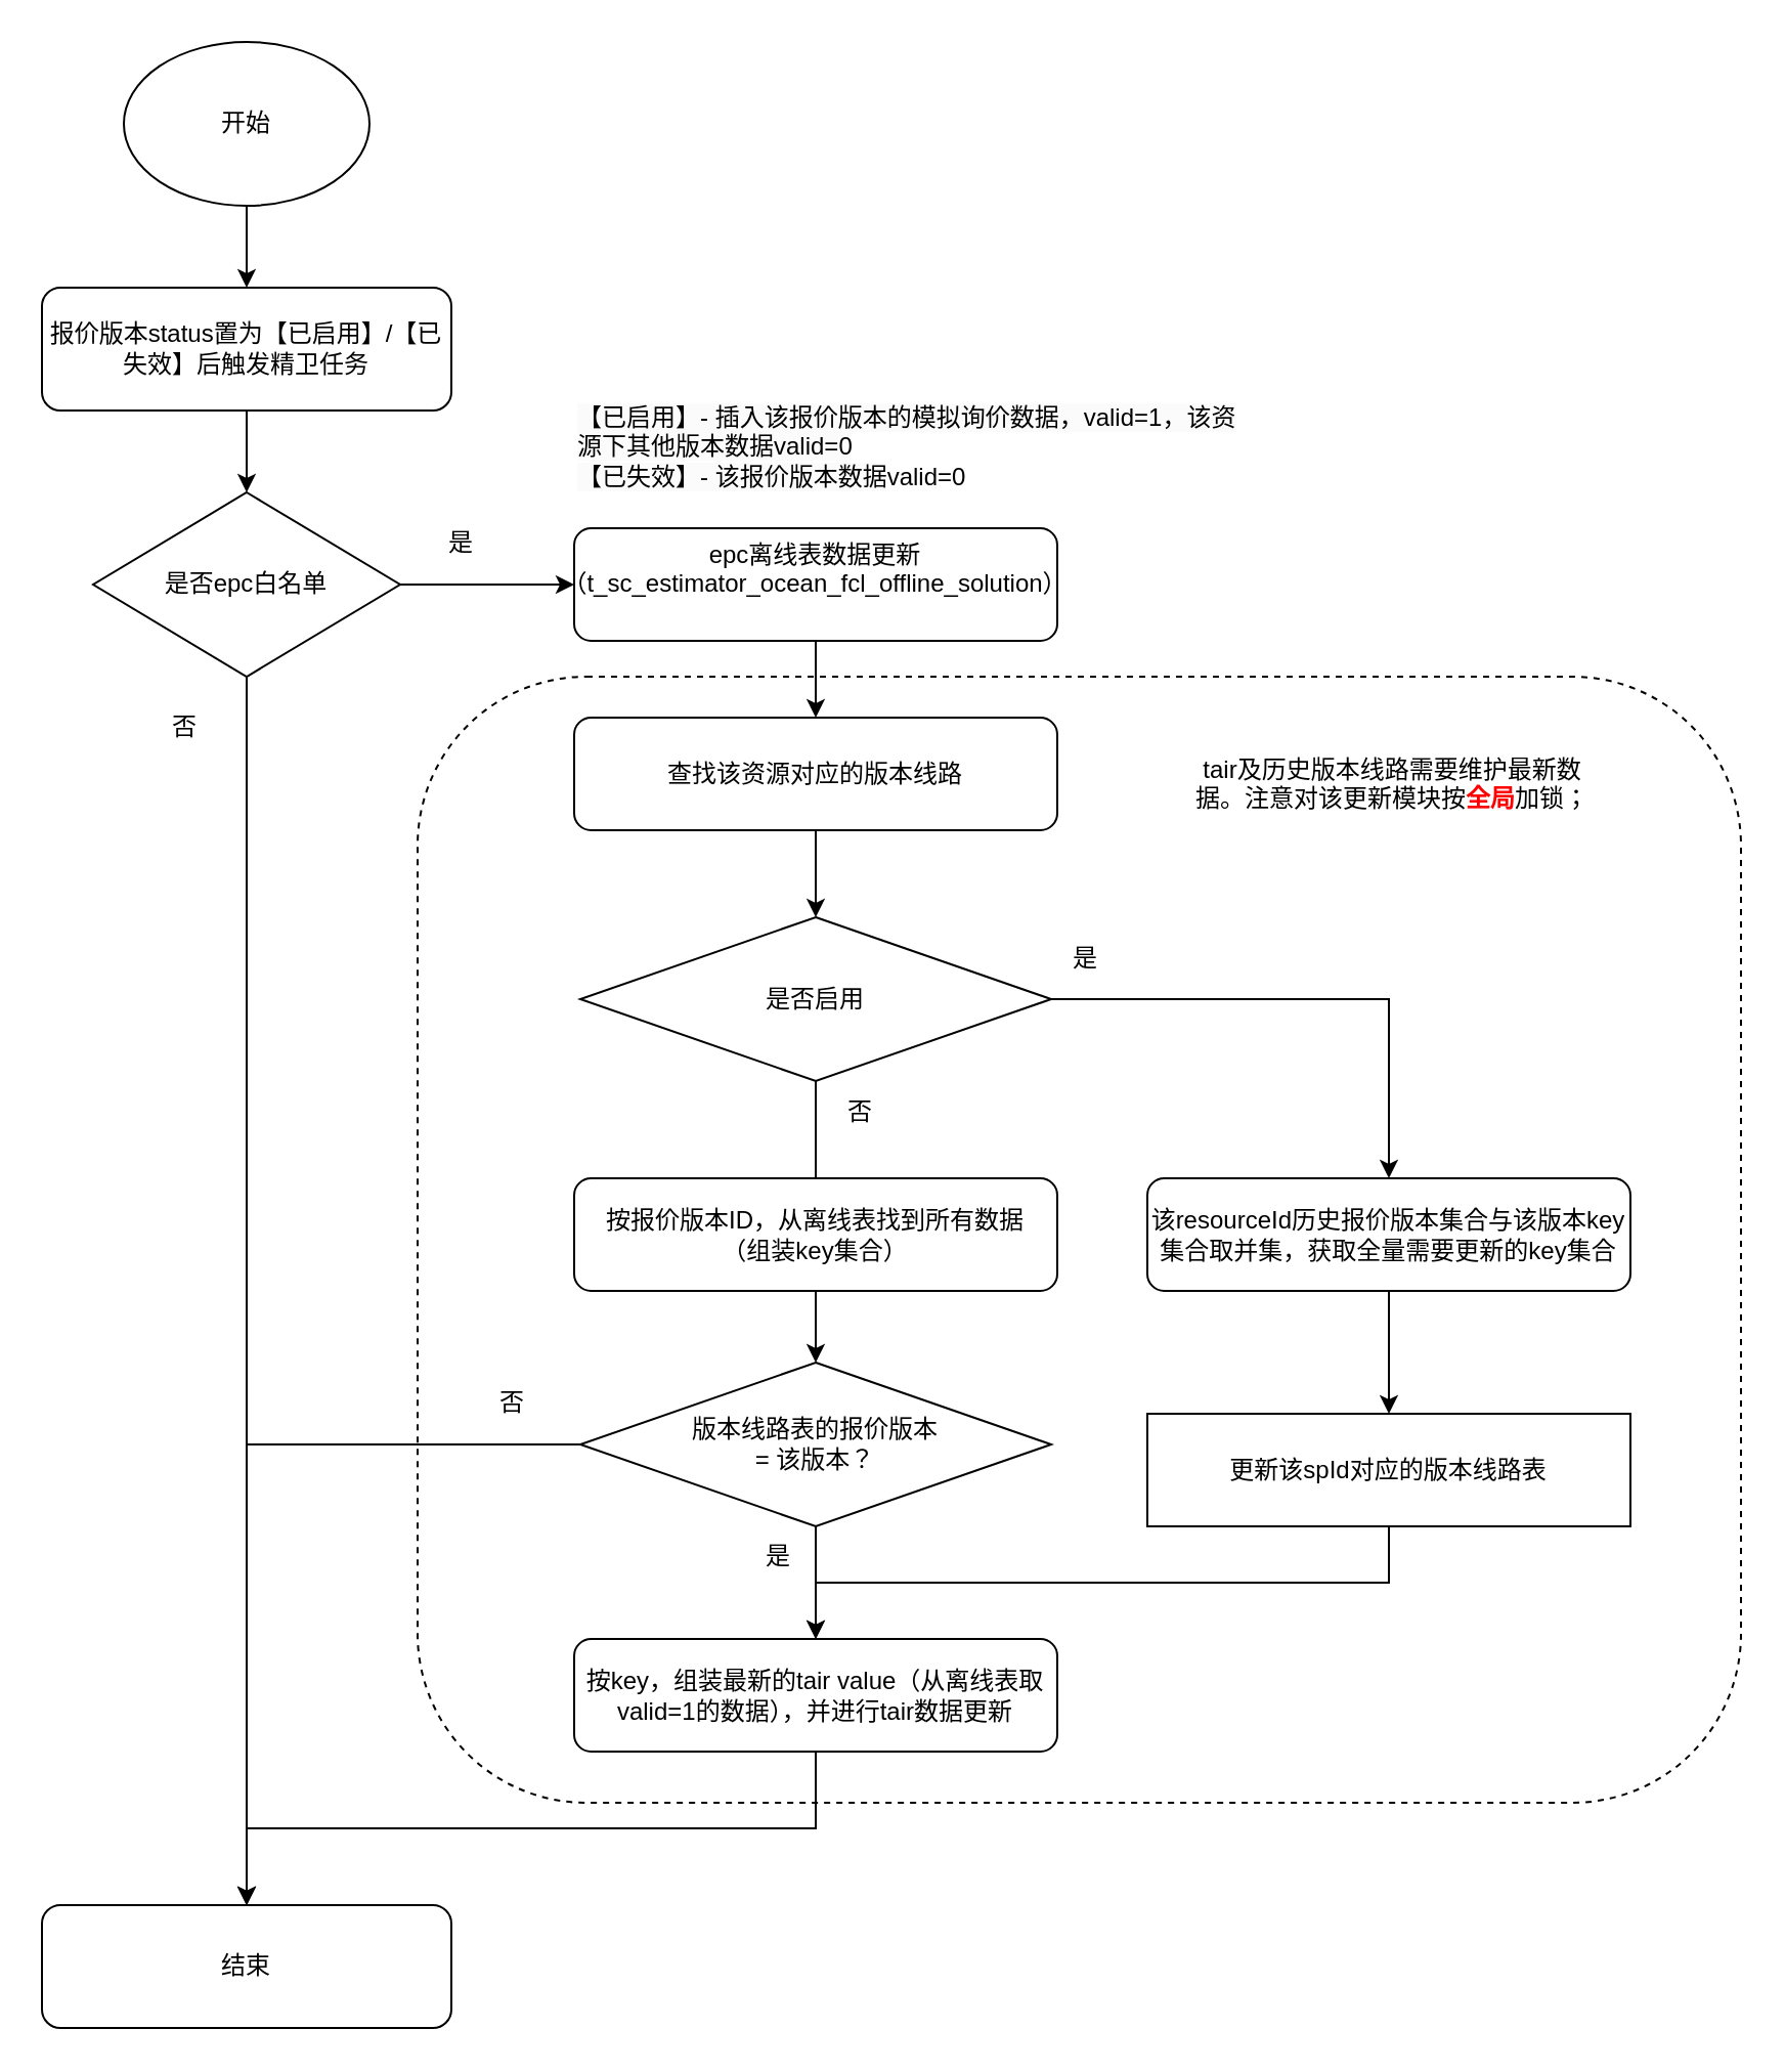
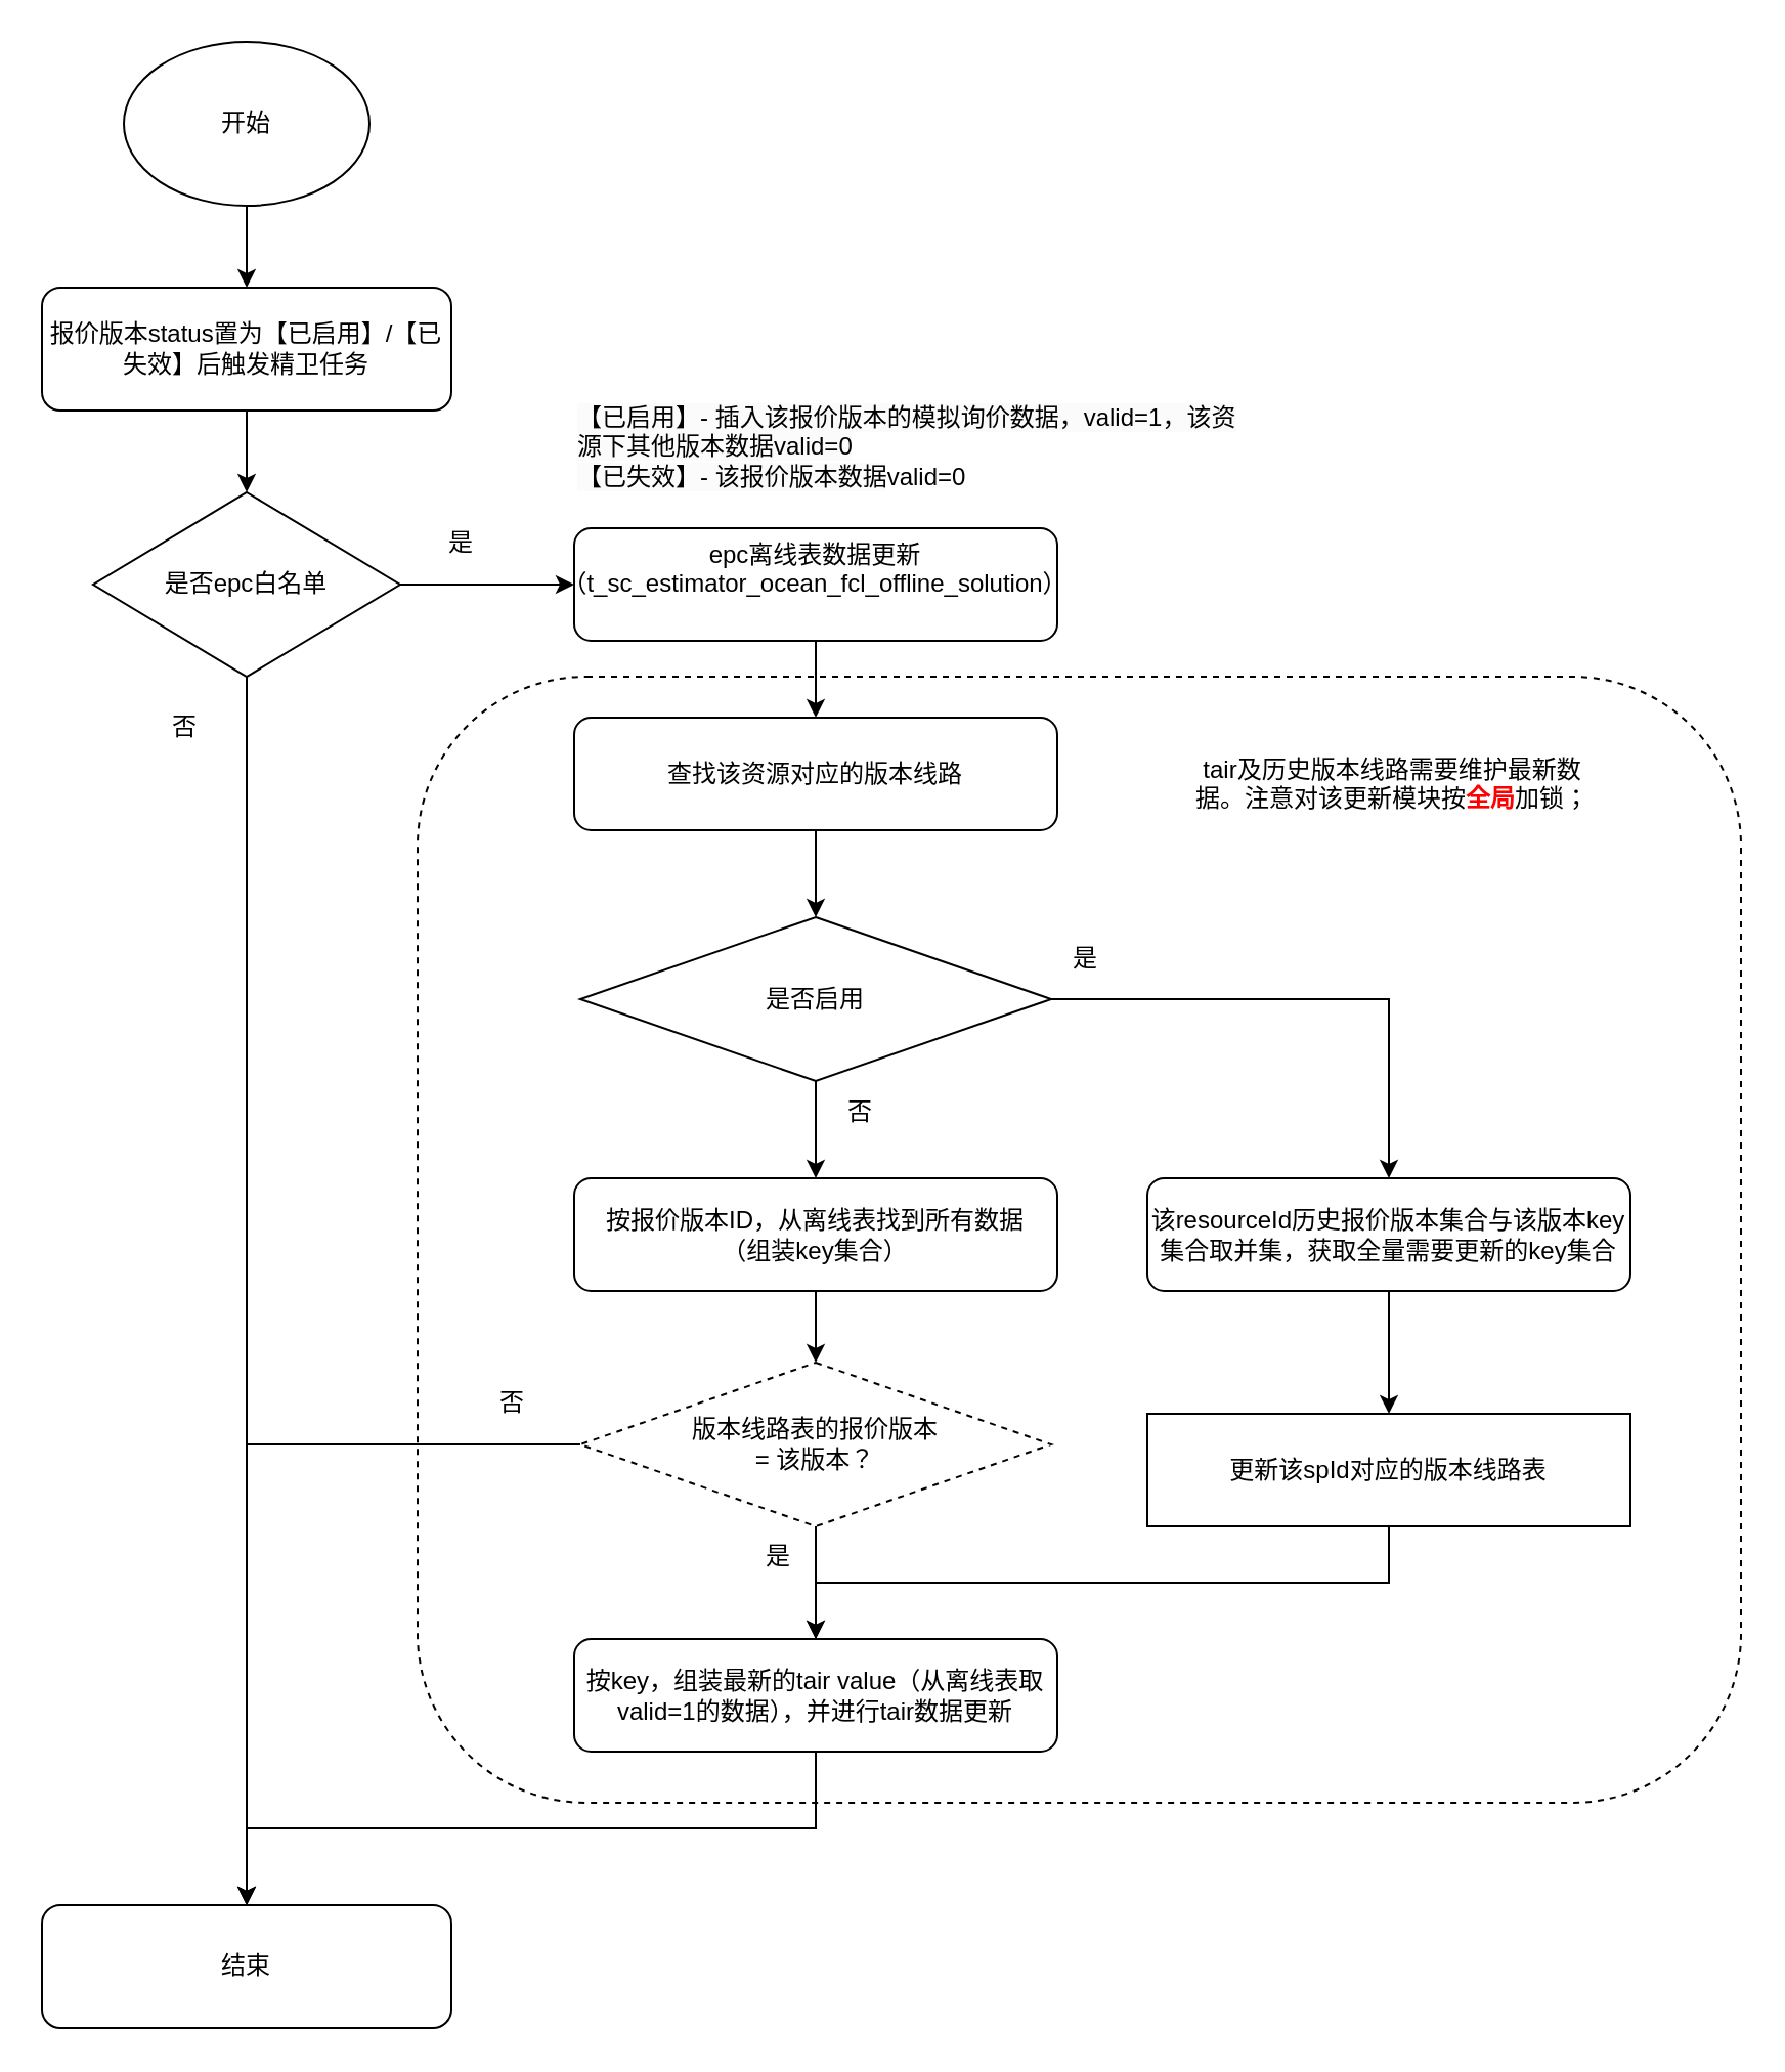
- <mxCell id="20" style="edgeStyle=orthogonalEdgeStyle;rounded=0;orthogonalLoop=1;jettySize=auto;html=1;exitX=0.5;exitY=1;exitDx=0;exitDy=0;entryX=0.5;entryY=0;entryDx=0;entryDy=0;endArrow=none;" edge="1" parent="1" source="22" target="25"><mxGeometry relative="1" as="geometry" /></mxCell>
+ <mxCell id="20" style="edgeStyle=orthogonalEdgeStyle;rounded=0;orthogonalLoop=1;jettySize=auto;html=1;exitX=0.5;exitY=1;exitDx=0;exitDy=0;entryX=0.5;entryY=0;entryDx=0;entryDy=0;" edge="1" parent="1" source="22" target="25"><mxGeometry relative="1" as="geometry" /></mxCell>
- <mxCell id="34" value="版本线路表的报价版本&lt;div&gt;= 该版本？&lt;/div&gt;" style="rhombus;whiteSpace=wrap;html=1;fillColor=none;" vertex="1" parent="1"><mxGeometry x="283" y="665" width="230" height="80" as="geometry" /></mxCell>
+ <mxCell id="34" value="版本线路表的报价版本&lt;div&gt;= 该版本？&lt;/div&gt;" style="rhombus;whiteSpace=wrap;html=1;fillColor=none;dashed=1;" vertex="1" parent="1"><mxGeometry x="283" y="665" width="230" height="80" as="geometry" /></mxCell>
